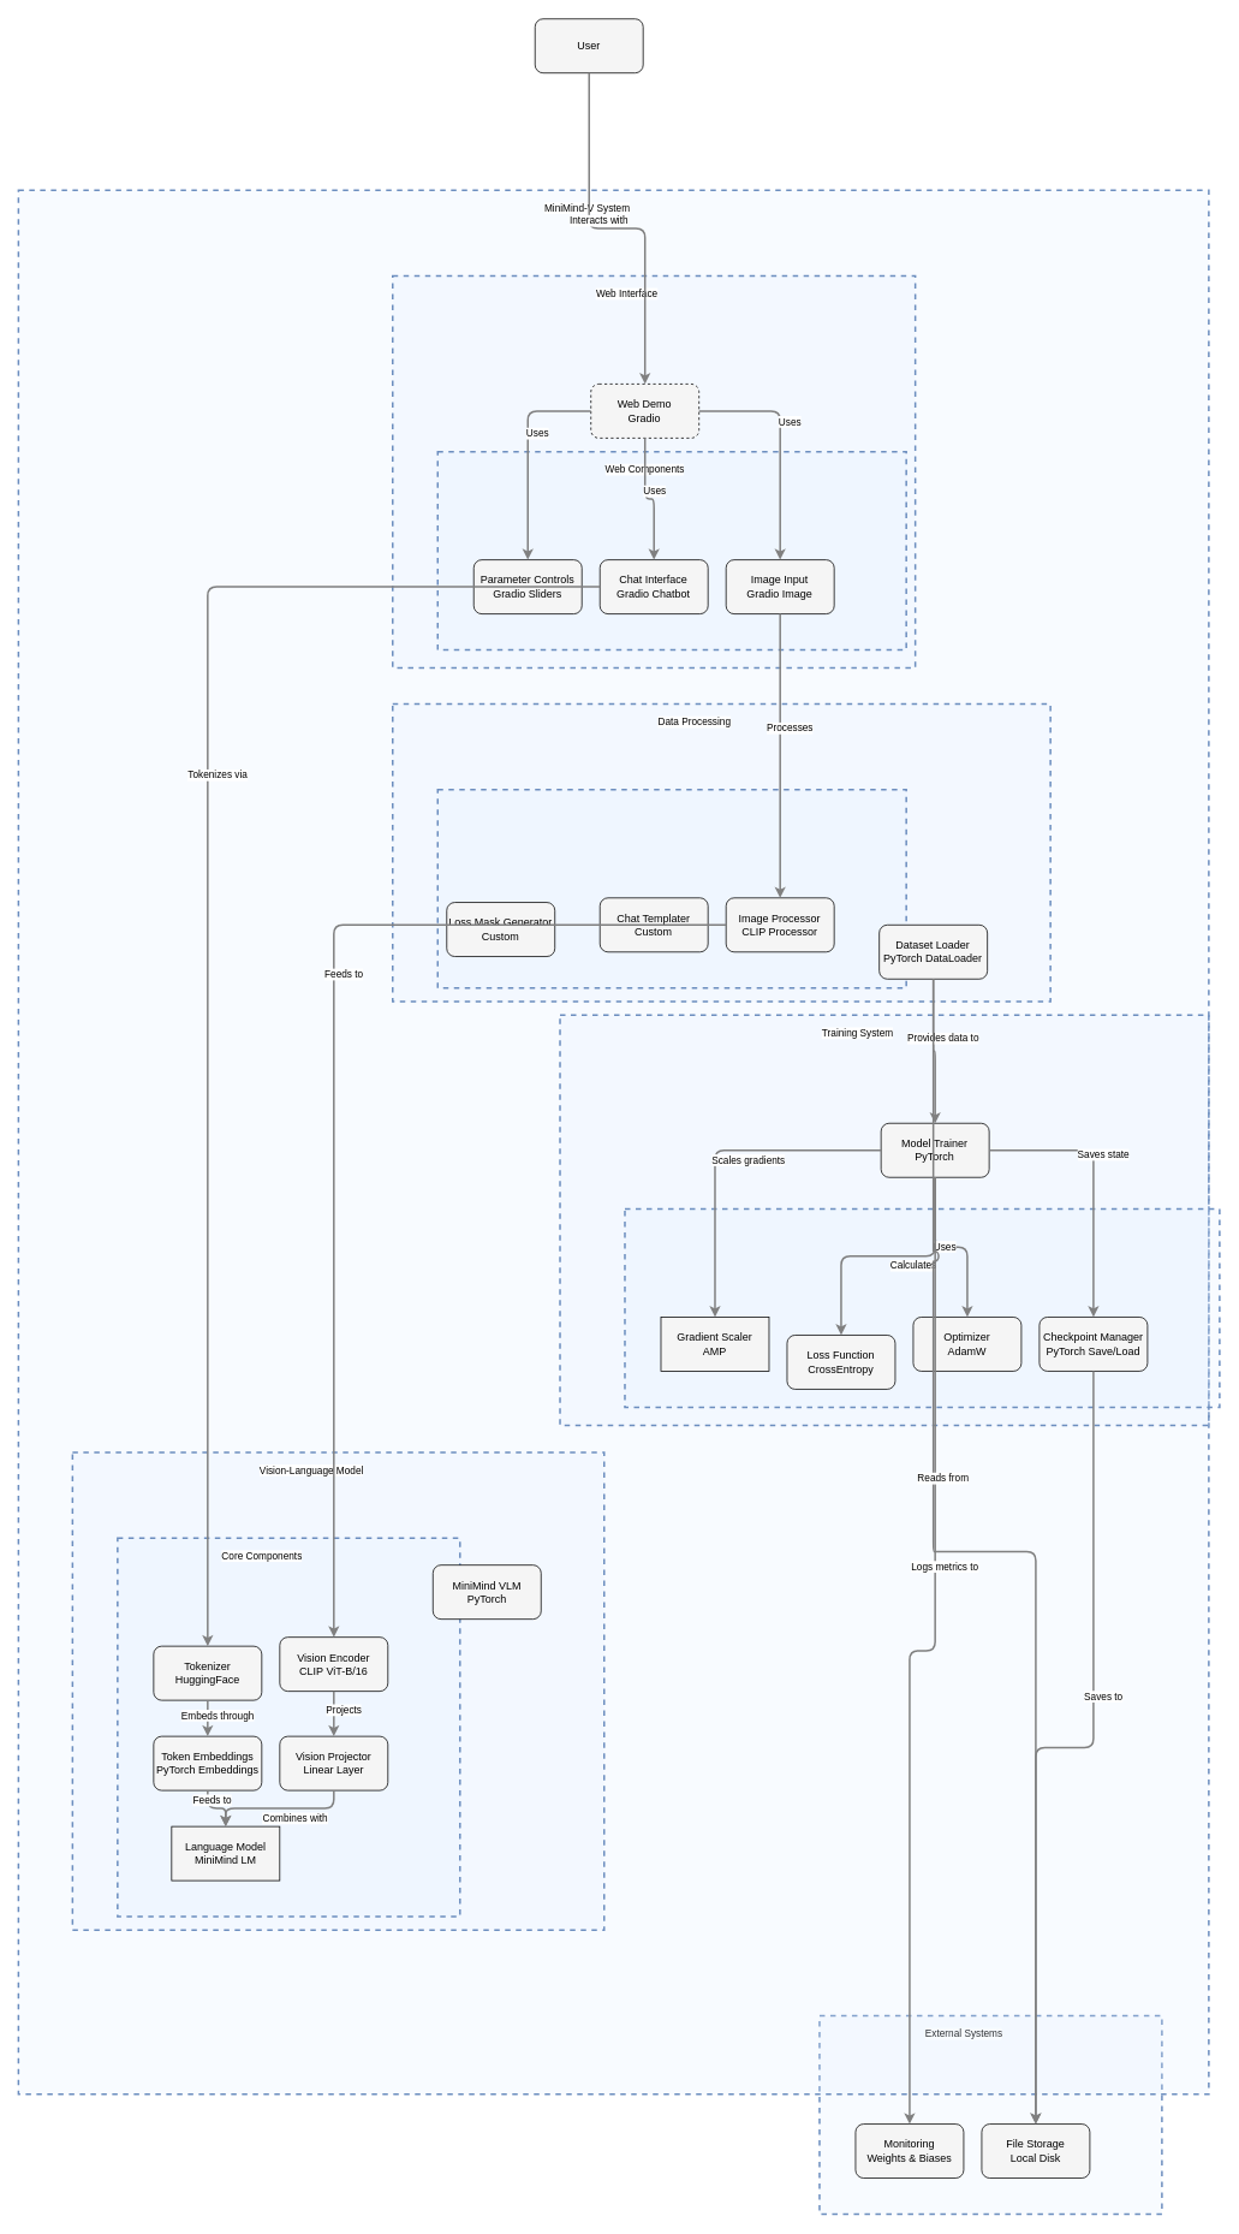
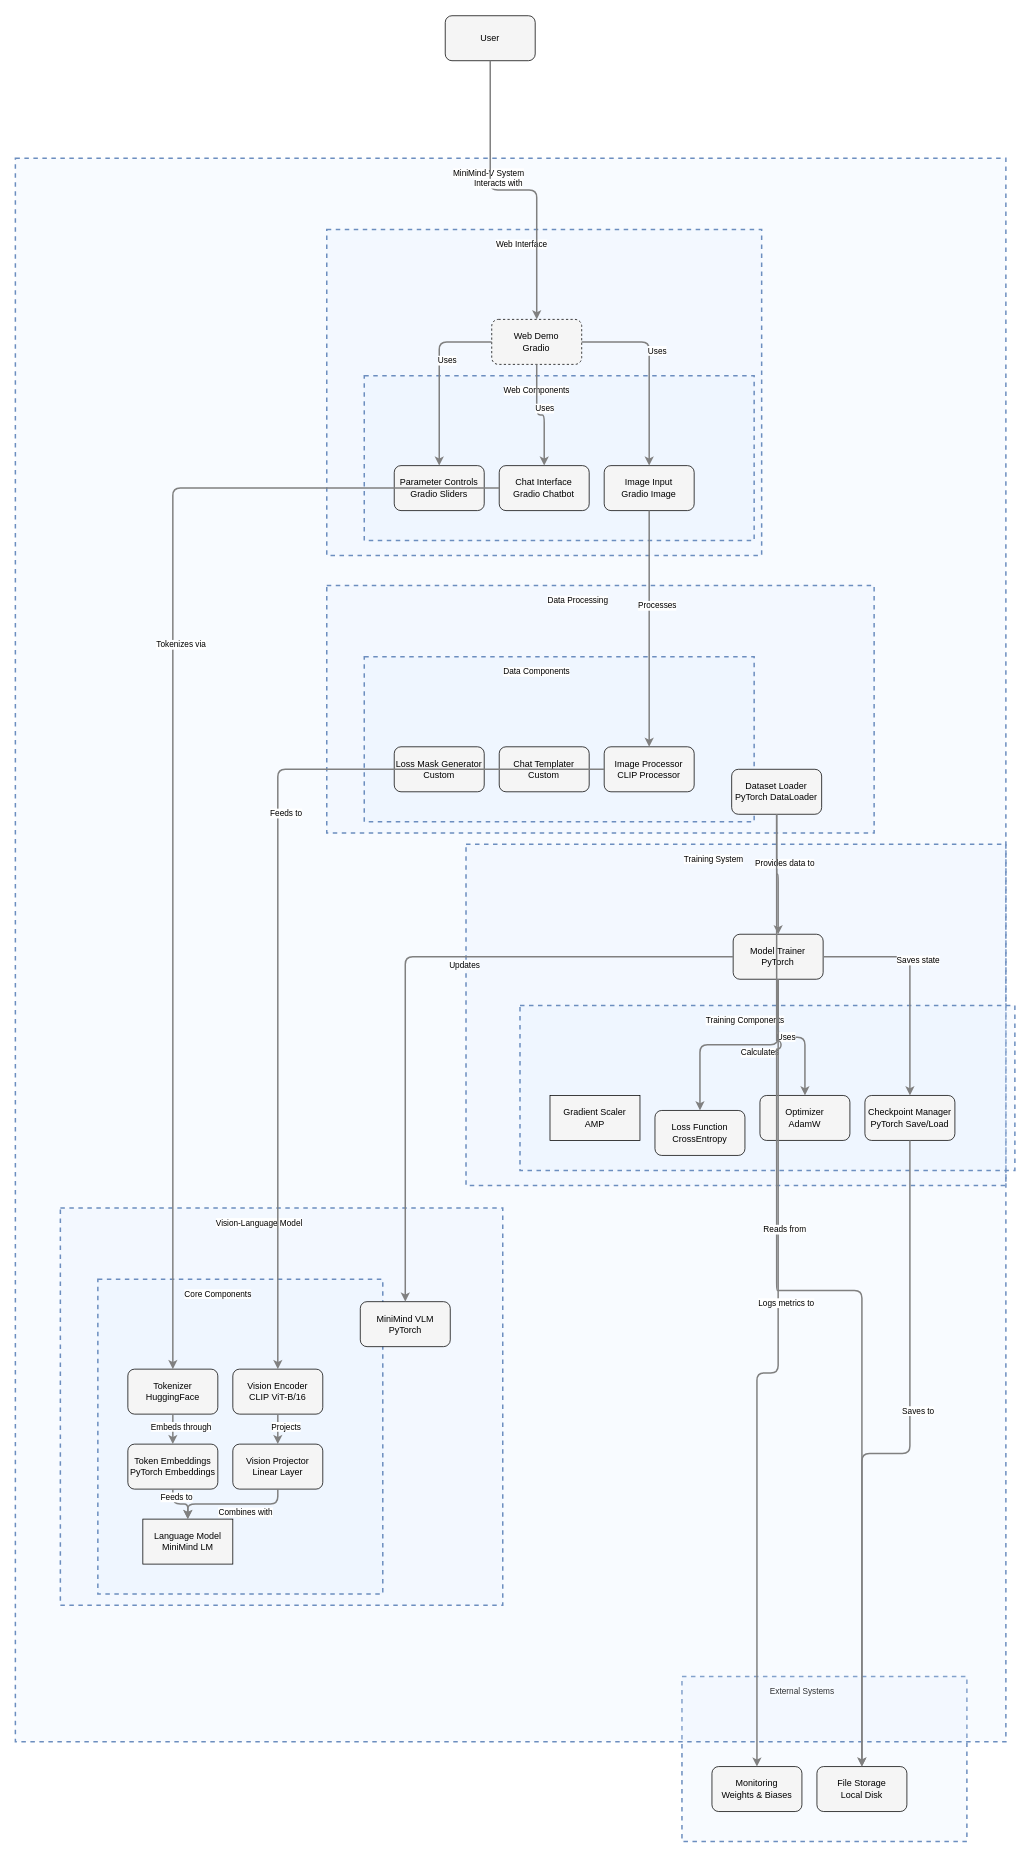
+ <mxCell id="21" value="Data Components" style="edgeLabel;html=1;align=center;verticalAlign=middle;resizable=0;labelBackgroundColor=white;spacing=5" parent="16" vertex="1"><mxGeometry x="58" y="103" width="444" height="24" as="geometry" /></mxCell>
- <mxCell id="20" value="Loss Mask Generator&lt;br&gt;Custom" style="rounded=1;whiteSpace=wrap;html=1;fillColor=#f5f5f5" parent="17" vertex="1"><mxGeometry x="10" y="125" width="120" height="60" as="geometry" /></mxCell>
+ <mxCell id="20" value="Loss Mask Generator&lt;br&gt;Custom" style="rounded=1;whiteSpace=wrap;html=1;fillColor=#f5f5f5" parent="17" vertex="1"><mxGeometry x="40" y="120" width="120" height="60" as="geometry" /></mxCell>
+ <mxCell id="13" value="Training Components" style="edgeLabel;html=1;align=center;verticalAlign=middle;resizable=0;labelBackgroundColor=white;spacing=5" parent="7" vertex="1"><mxGeometry x="80" y="223" width="584" height="24" as="geometry" /></mxCell>
- <mxCell id="74" style="edgeStyle=orthogonalEdgeStyle;rounded=1;orthogonalLoop=1;jettySize=auto;html=1;strokeColor=#808080;strokeWidth=2;jumpStyle=arc;jumpSize=10;spacing=15;labelBackgroundColor=white;labelBorderColor=none" parent="1" source="14" target="11" edge="1"><mxGeometry relative="1" as="geometry" /></mxCell>
- <mxCell id="75" value="Scales gradients" style="edgeLabel;html=1;align=center;verticalAlign=middle;resizable=0;points=[];" parent="74" vertex="1" connectable="0"><mxGeometry x="-0.2" y="10" relative="1" as="geometry"><mxPoint as="offset" /></mxGeometry></mxCell>
+ <mxCell id="68" style="edgeStyle=orthogonalEdgeStyle;rounded=1;orthogonalLoop=1;jettySize=auto;html=1;strokeColor=#808080;strokeWidth=2;jumpStyle=arc;jumpSize=10;spacing=15;labelBackgroundColor=white;labelBorderColor=none" parent="1" source="14" target="32" edge="1"><mxGeometry relative="1" as="geometry" /></mxCell>
+ <mxCell id="69" value="Updates" style="edgeLabel;html=1;align=center;verticalAlign=middle;resizable=0;points=[];" parent="68" vertex="1" connectable="0"><mxGeometry x="-0.2" y="10" relative="1" as="geometry"><mxPoint as="offset" /></mxGeometry></mxCell>
- <mxCell id="26" value="Vision Encoder&lt;br&gt;CLIP ViT-B/16" style="rounded=1;whiteSpace=wrap;html=1;fillColor=#f5f5f5" parent="25" vertex="1"><mxGeometry x="180" y="110" width="120" height="60" as="geometry" /></mxCell>
+ <mxCell id="26" value="Vision Encoder&lt;br&gt;CLIP ViT-B/16" style="rounded=1;whiteSpace=wrap;html=1;fillColor=#f5f5f5" parent="25" vertex="1"><mxGeometry x="180" y="120" width="120" height="60" as="geometry" /></mxCell>
